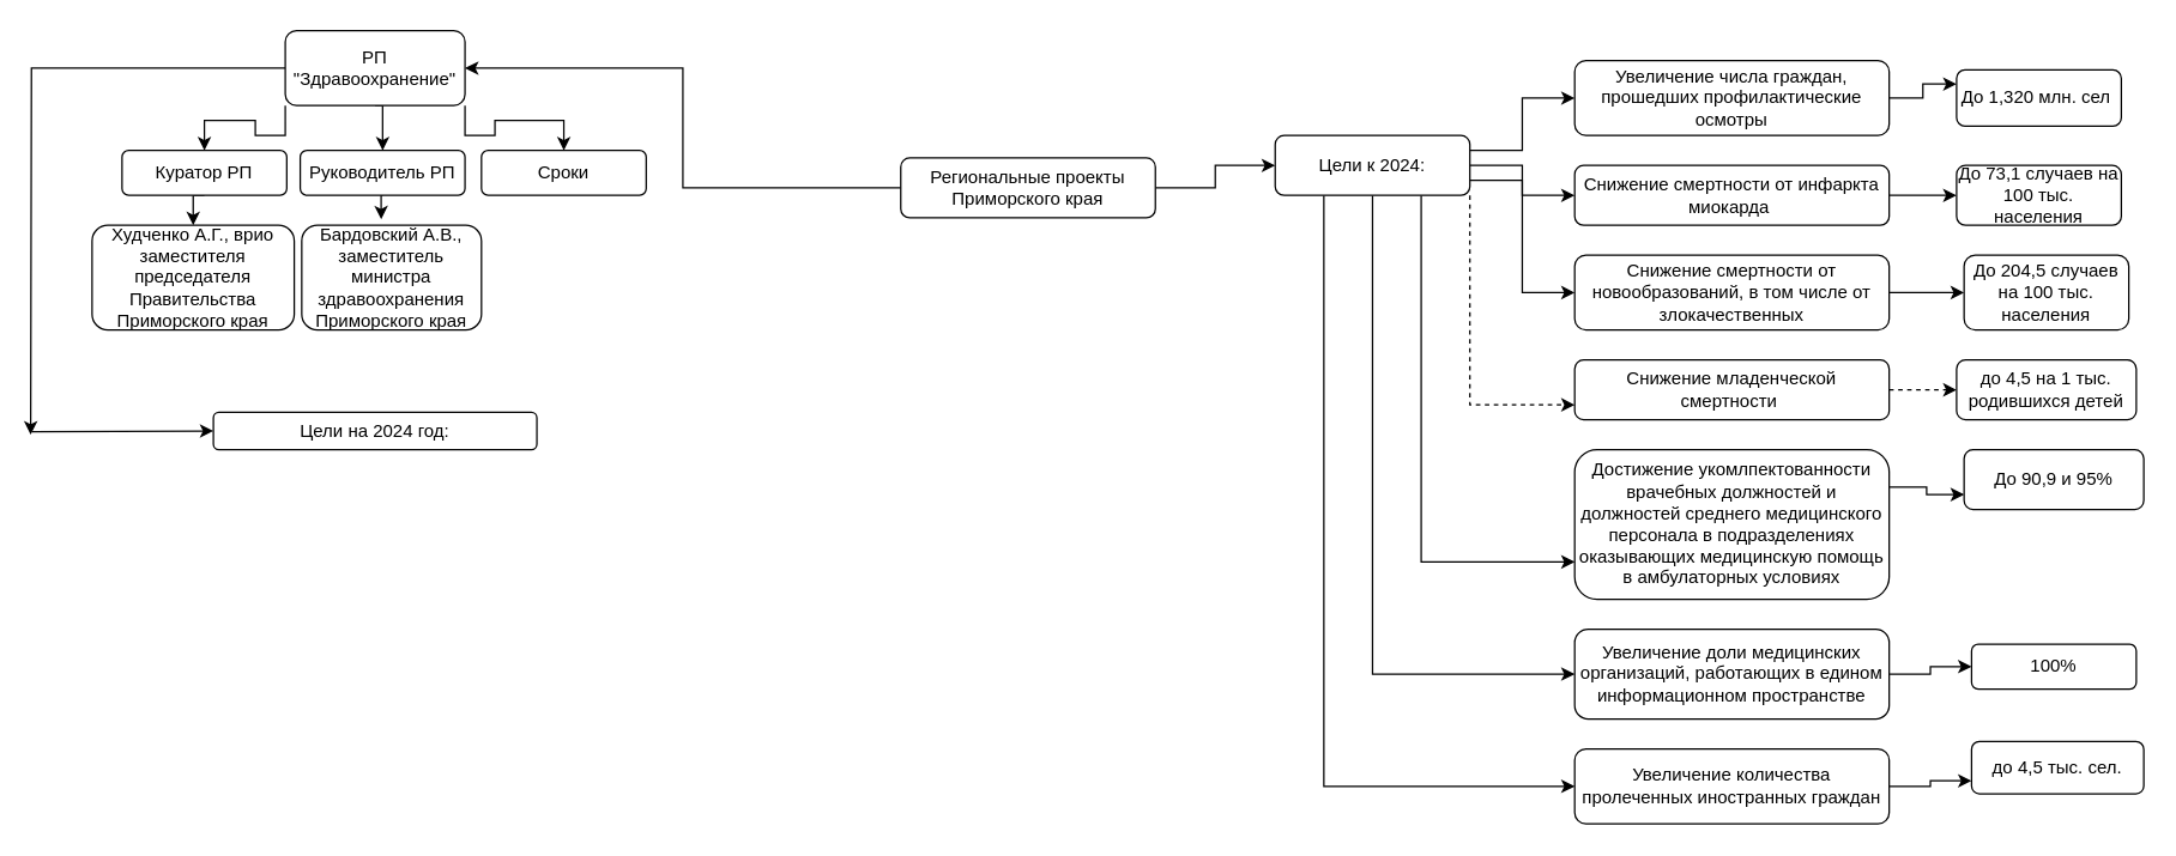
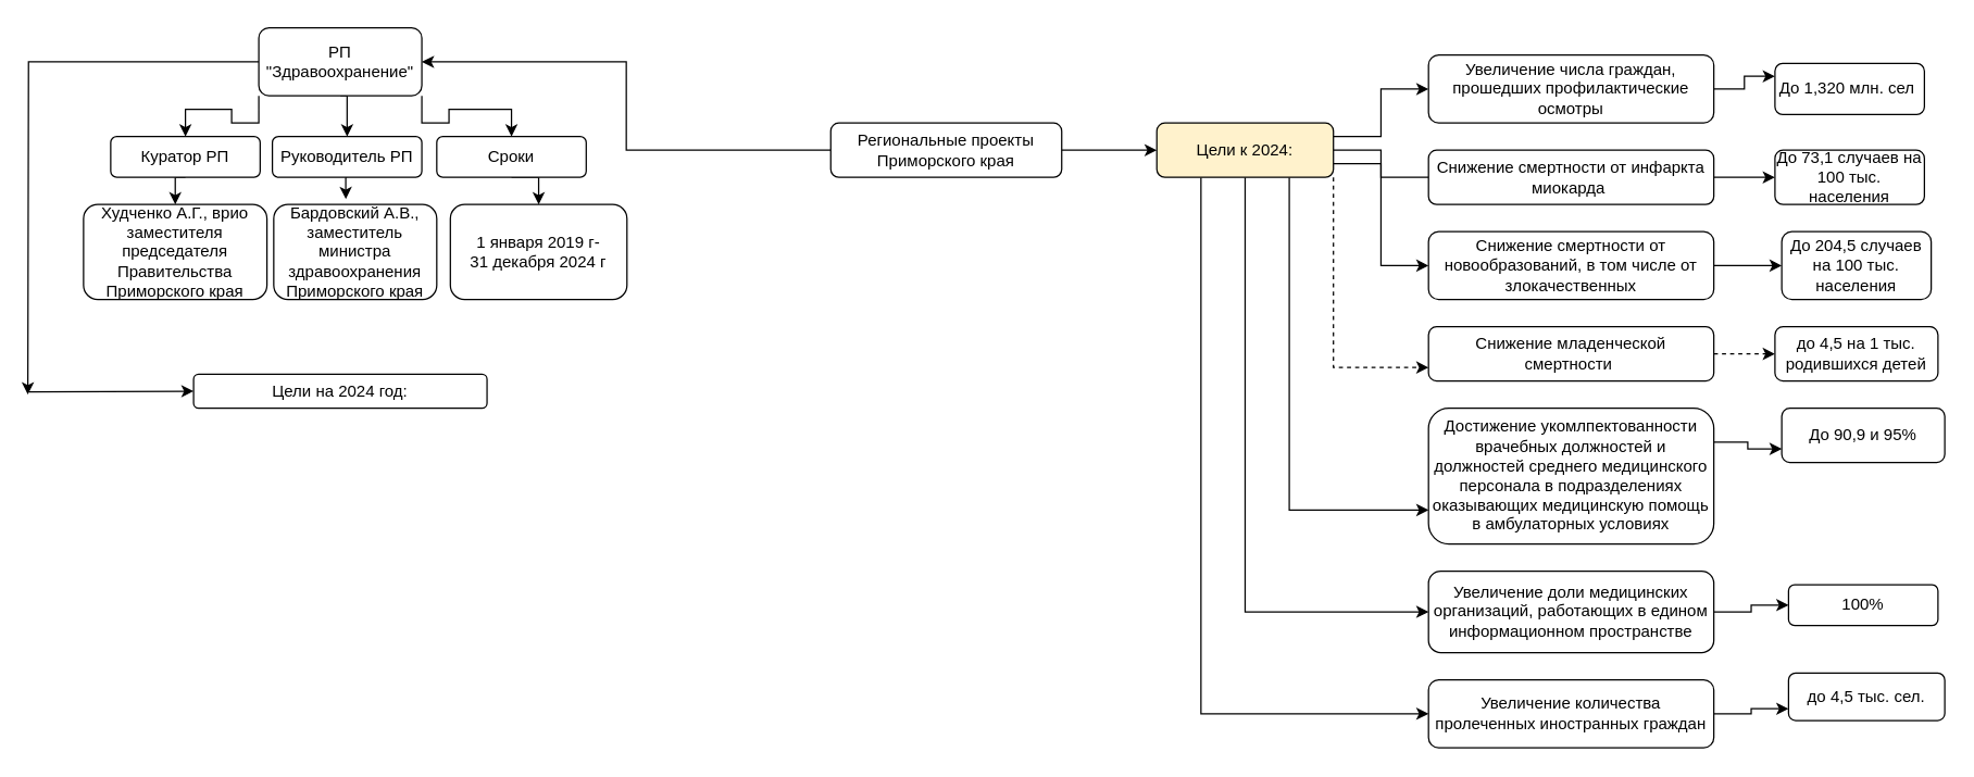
- <mxCell id="27" value="Цели к 2024:" style="rounded=1;whiteSpace=wrap;html=1;" vertex="1" parent="1"><mxGeometry x="851" y="90" width="130" height="40" as="geometry" /></mxCell>
+ <mxCell id="27" value="Цели к 2024:" style="rounded=1;whiteSpace=wrap;html=1;fillColor=#fff2cc;" vertex="1" parent="1"><mxGeometry x="851" y="90" width="130" height="40" as="geometry" /></mxCell>
- <mxCell id="19" value="Региональные проекты Приморского края" style="rounded=1;whiteSpace=wrap;html=1;" vertex="1" parent="1"><mxGeometry x="601" y="105" width="170" height="40" as="geometry" /></mxCell>
+ <mxCell id="19" value="Региональные проекты Приморского края" style="rounded=1;whiteSpace=wrap;html=1;" vertex="1" parent="1"><mxGeometry x="611" y="90" width="170" height="40" as="geometry" /></mxCell>
- <mxCell id="20" style="edgeStyle=orthogonalEdgeStyle;rounded=0;orthogonalLoop=1;jettySize=auto;html=1;exitX=1;exitY=0.5;exitDx=0;exitDy=0;entryX=0;entryY=0.5;entryDx=0;entryDy=0;" edge="1" parent="1" source="27" target="32"><mxGeometry relative="1" as="geometry" /></mxCell>
+ <mxCell id="20" style="edgeStyle=orthogonalEdgeStyle;rounded=0;orthogonalLoop=1;jettySize=auto;html=1;exitX=1;exitY=0.5;exitDx=0;exitDy=0;entryX=0;entryY=0.5;entryDx=0;entryDy=0;endArrow=none;" edge="1" parent="1" source="27" target="32"><mxGeometry relative="1" as="geometry" /></mxCell>
+ <mxCell id="11" style="edgeStyle=orthogonalEdgeStyle;rounded=0;orthogonalLoop=1;jettySize=auto;html=1;exitX=0.5;exitY=1;exitDx=0;exitDy=0;entryX=0.5;entryY=0;entryDx=0;entryDy=0;" edge="1" parent="1" source="12" target="15"><mxGeometry relative="1" as="geometry" /></mxCell>
+ <mxCell id="15" value="1 января 2019 г-&lt;br&gt;31 декабря 2024 г" style="rounded=1;whiteSpace=wrap;html=1;" vertex="1" parent="1"><mxGeometry x="331" y="150" width="130" height="70" as="geometry" /></mxCell>
